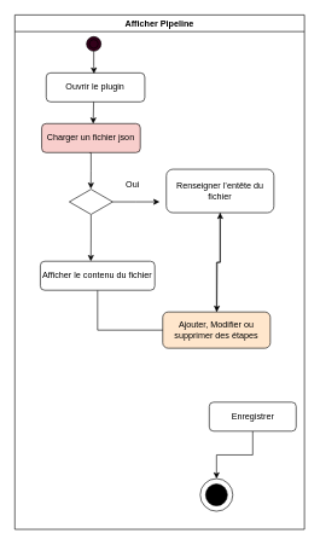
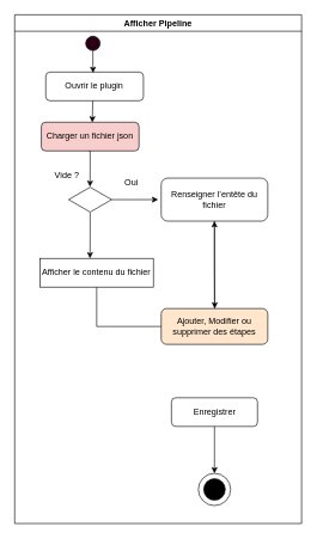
+ <mxCell id="20" value="Vide ?" style="text;html=1;align=center;verticalAlign=middle;whiteSpace=wrap;rounded=0;" vertex="1" parent="2"><mxGeometry x="43.33" y="210" width="60" height="30" as="geometry" /></mxCell>
- <mxCell id="8" value="Renseigner l’entête du fichier" style="rounded=1;whiteSpace=wrap;html=1;" vertex="1" parent="2"><mxGeometry x="209.285" y="213" width="148.571" height="60" as="geometry" /></mxCell>
+ <mxCell id="8" value="Renseigner l’entête du fichier" style="rounded=1;whiteSpace=wrap;html=1;" vertex="1" parent="2"><mxGeometry x="204.285" y="228" width="148.571" height="60" as="geometry" /></mxCell>
- <mxCell id="15" value="Afficher le contenu du fichier" style="rounded=1;whiteSpace=wrap;html=1;" vertex="1" parent="2"><mxGeometry x="35.23" y="340" width="158.1" height="40" as="geometry" /></mxCell>
+ <mxCell id="15" value="Afficher le contenu du fichier" style="whiteSpace=wrap;html=1;rounded=0;" vertex="1" parent="2"><mxGeometry x="35.23" y="340" width="158.1" height="40" as="geometry" /></mxCell>
- <mxCell id="17" value="Enregistrer" style="rounded=1;whiteSpace=wrap;html=1;" vertex="1" parent="2"><mxGeometry x="268.57" y="534.5" width="120" height="40" as="geometry" /></mxCell>
+ <mxCell id="17" value="Enregistrer" style="rounded=1;whiteSpace=wrap;html=1;" vertex="1" parent="2"><mxGeometry x="218.57" y="534.5" width="120" height="40" as="geometry" /></mxCell>
